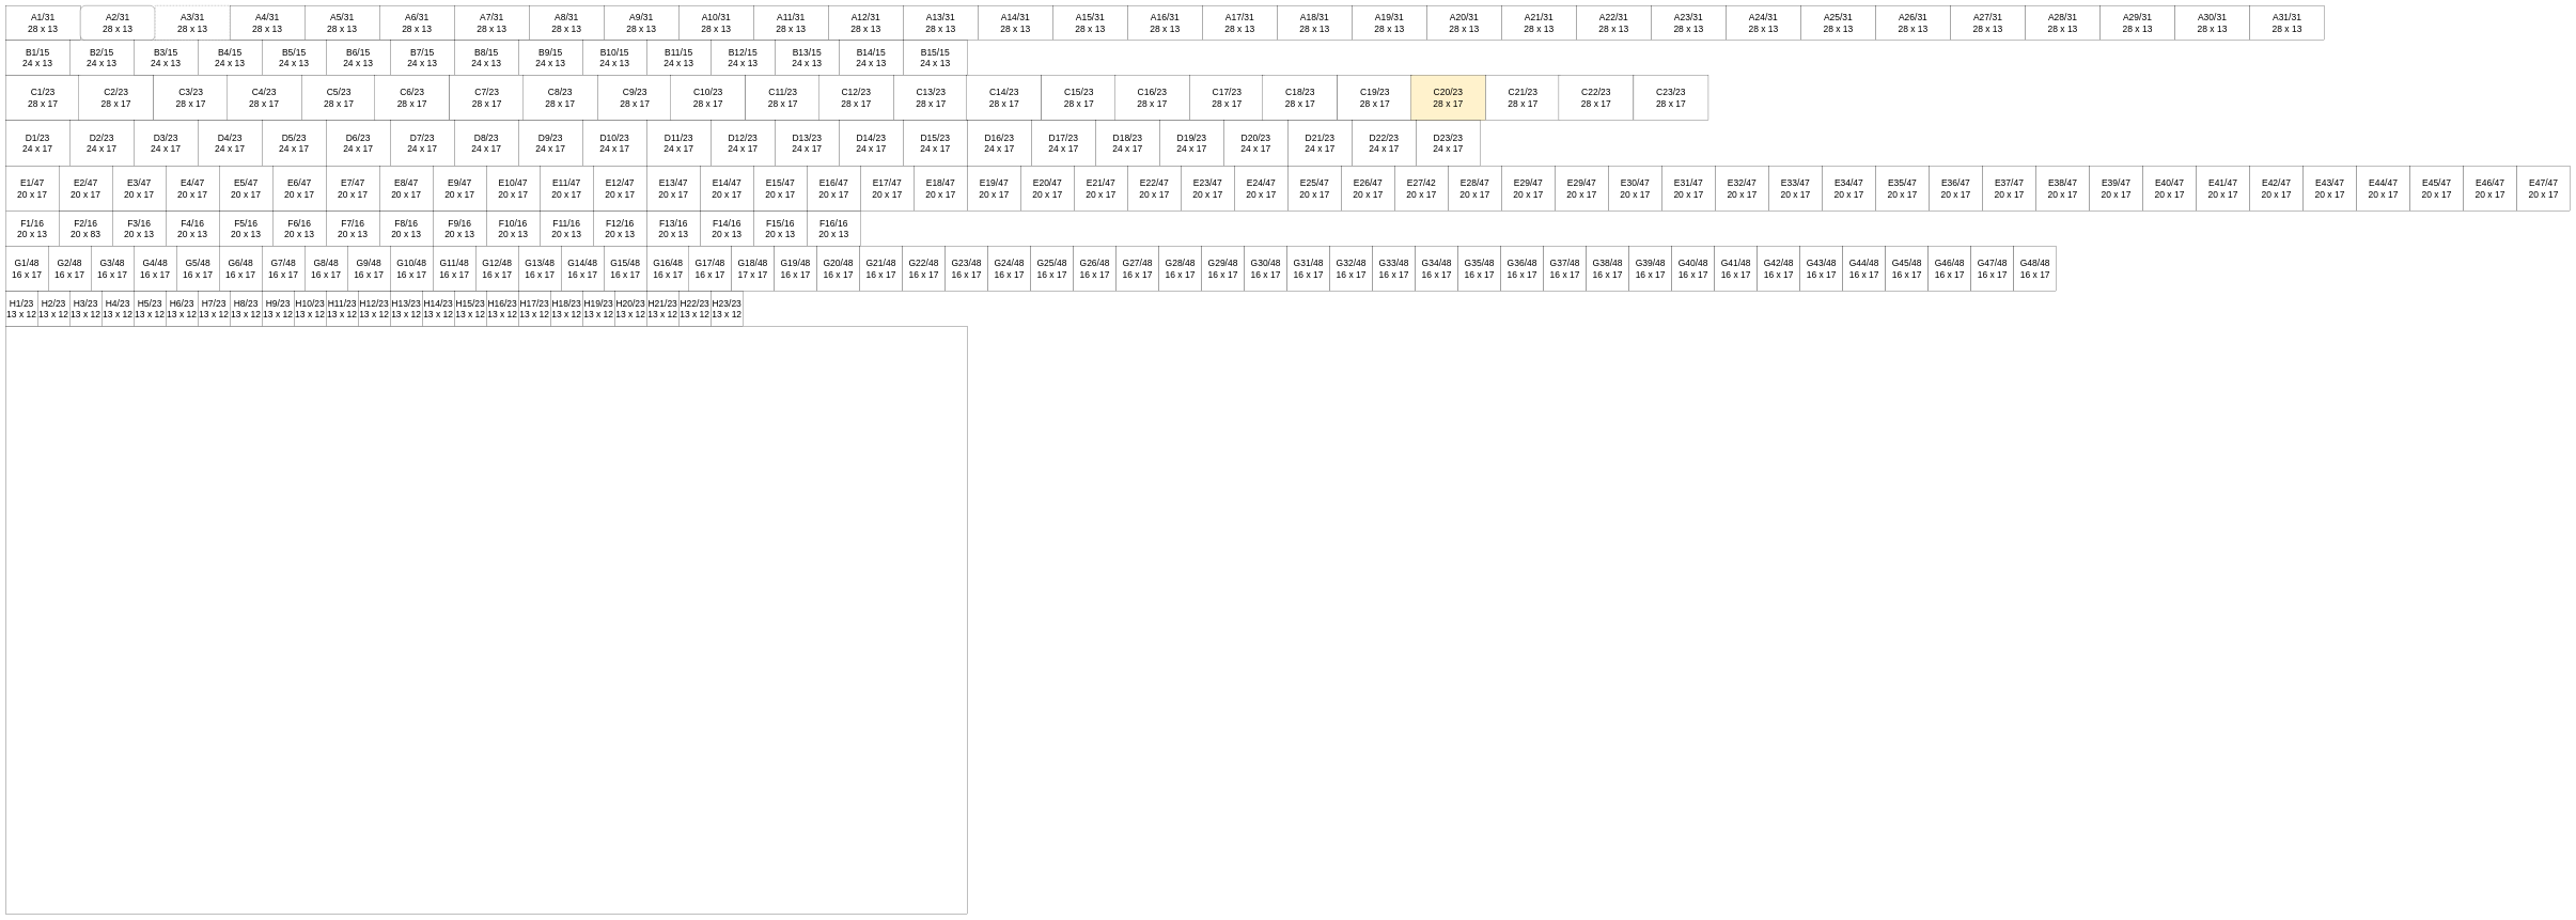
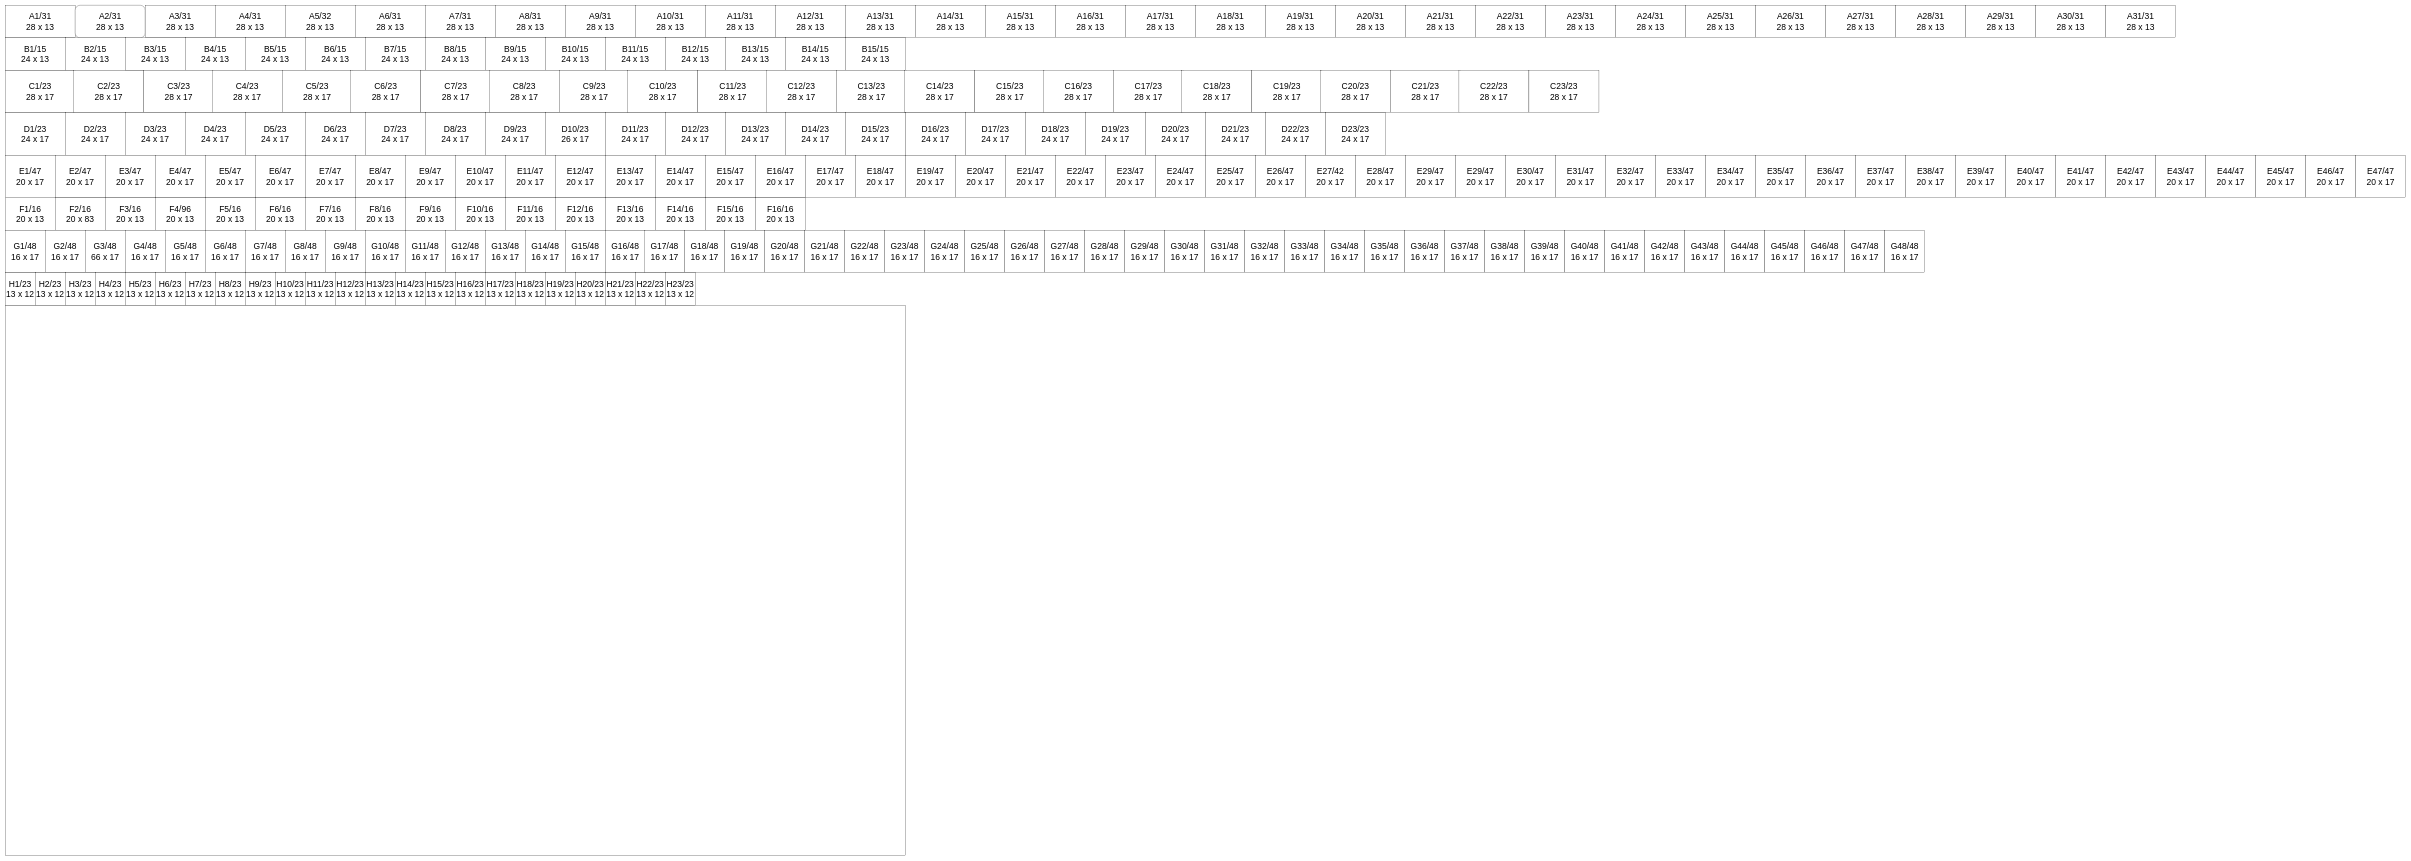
- <mxCell id="19" value="A3/31&lt;br&gt;28 x 13" style="rounded=0;whiteSpace=wrap;html=1;direction=north;fontSize=34;dashed=1;" vertex="1" parent="1"><mxGeometry x="580" y="20" width="280" height="130" as="geometry" /></mxCell>
+ <mxCell id="19" value="A3/31&lt;br&gt;28 x 13" style="rounded=0;whiteSpace=wrap;html=1;direction=north;fontSize=34;" vertex="1" parent="1"><mxGeometry x="580" y="20" width="280" height="130" as="geometry" /></mxCell>
- <mxCell id="21" value="A5/31&lt;br&gt;28 x 13" style="rounded=0;whiteSpace=wrap;html=1;direction=north;fontSize=34;" vertex="1" parent="1"><mxGeometry x="1140" y="20" width="280" height="130" as="geometry" /></mxCell>
+ <mxCell id="21" value="A5/32&lt;br&gt;28 x 13" style="rounded=0;whiteSpace=wrap;html=1;direction=north;fontSize=34;" vertex="1" parent="1"><mxGeometry x="1140" y="20" width="280" height="130" as="geometry" /></mxCell>
- <mxCell id="78" value="C20/23&lt;br&gt;28 x 17" style="rounded=0;whiteSpace=wrap;html=1;fontSize=34;fillColor=#fff2cc;" vertex="1" parent="1"><mxGeometry x="5280" y="280" width="280" height="170" as="geometry" /></mxCell>
+ <mxCell id="78" value="C20/23&lt;br&gt;28 x 17" style="rounded=0;whiteSpace=wrap;html=1;fontSize=34;" vertex="1" parent="1"><mxGeometry x="5280" y="280" width="280" height="170" as="geometry" /></mxCell>
- <mxCell id="89" value="D10/23&lt;br&gt;24 x 17" style="rounded=0;whiteSpace=wrap;html=1;direction=south;fontSize=34;" vertex="1" parent="1"><mxGeometry x="2180" y="450" width="240" height="170" as="geometry" /></mxCell>
+ <mxCell id="89" value="D10/23&lt;br&gt;26 x 17" style="rounded=0;whiteSpace=wrap;html=1;direction=south;fontSize=34;" vertex="1" parent="1"><mxGeometry x="2180" y="450" width="240" height="170" as="geometry" /></mxCell>
- <mxCell id="150" value="F4/16&lt;br&gt;20 x 13" style="rounded=0;whiteSpace=wrap;html=1;fontSize=34;" vertex="1" parent="1"><mxGeometry x="620" y="790" width="200" height="130" as="geometry" /></mxCell>
+ <mxCell id="150" value="F4/96&lt;br&gt;20 x 13" style="rounded=0;whiteSpace=wrap;html=1;fontSize=34;" vertex="1" parent="1"><mxGeometry x="620" y="790" width="200" height="130" as="geometry" /></mxCell>
- <mxCell id="163" value="G3/48&lt;br&gt;16 x 17" style="rounded=0;whiteSpace=wrap;html=1;fontSize=34;direction=south;" vertex="1" parent="1"><mxGeometry x="340" y="920" width="160" height="170" as="geometry" /></mxCell>
+ <mxCell id="163" value="G3/48&lt;br&gt;66 x 17" style="rounded=0;whiteSpace=wrap;html=1;fontSize=34;direction=south;" vertex="1" parent="1"><mxGeometry x="340" y="920" width="160" height="170" as="geometry" /></mxCell>
- <mxCell id="178" value="G18/48&lt;br&gt;17 x 17" style="rounded=0;whiteSpace=wrap;html=1;fontSize=34;direction=south;" vertex="1" parent="1"><mxGeometry x="2737" y="920" width="160" height="170" as="geometry" /></mxCell>
+ <mxCell id="178" value="G18/48&lt;br&gt;16 x 17" style="rounded=0;whiteSpace=wrap;html=1;fontSize=34;direction=south;" vertex="1" parent="1"><mxGeometry x="2737" y="920" width="160" height="170" as="geometry" /></mxCell>
